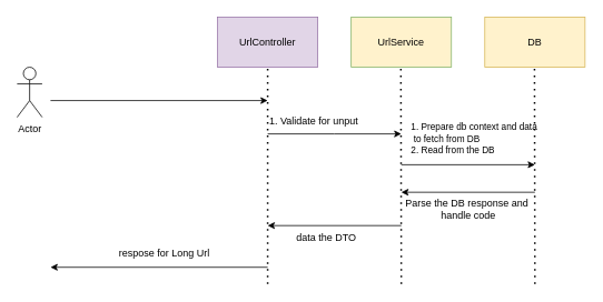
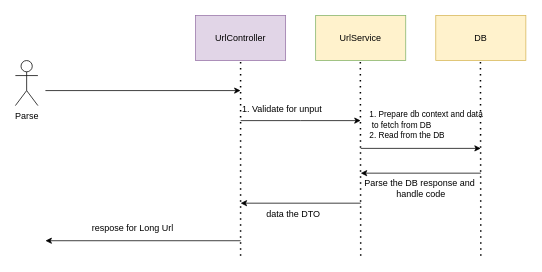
- <mxCell id="8" value="Actor" style="shape=umlActor;verticalLabelPosition=bottom;verticalAlign=top;html=1;outlineConnect=0;" parent="1" vertex="1"><mxGeometry x="20" y="80" width="30" height="60" as="geometry" /></mxCell>
+ <mxCell id="8" value="Parse" style="shape=umlActor;verticalLabelPosition=bottom;verticalAlign=top;html=1;outlineConnect=0;" parent="1" vertex="1"><mxGeometry x="20" y="80" width="30" height="60" as="geometry" /></mxCell>
- <mxCell id="19" value="respose for Long Url" style="text;html=1;align=center;verticalAlign=middle;resizable=0;points=[];autosize=1;strokeColor=none;fillColor=none;" parent="1" vertex="1"><mxGeometry x="131" y="288" width="130" height="30" as="geometry" /></mxCell>
+ <mxCell id="19" value="respose for Long Url" style="text;html=1;align=center;verticalAlign=middle;resizable=0;points=[];autosize=1;strokeColor=none;fillColor=none;" parent="1" vertex="1"><mxGeometry x="111" y="288" width="130" height="30" as="geometry" /></mxCell>
